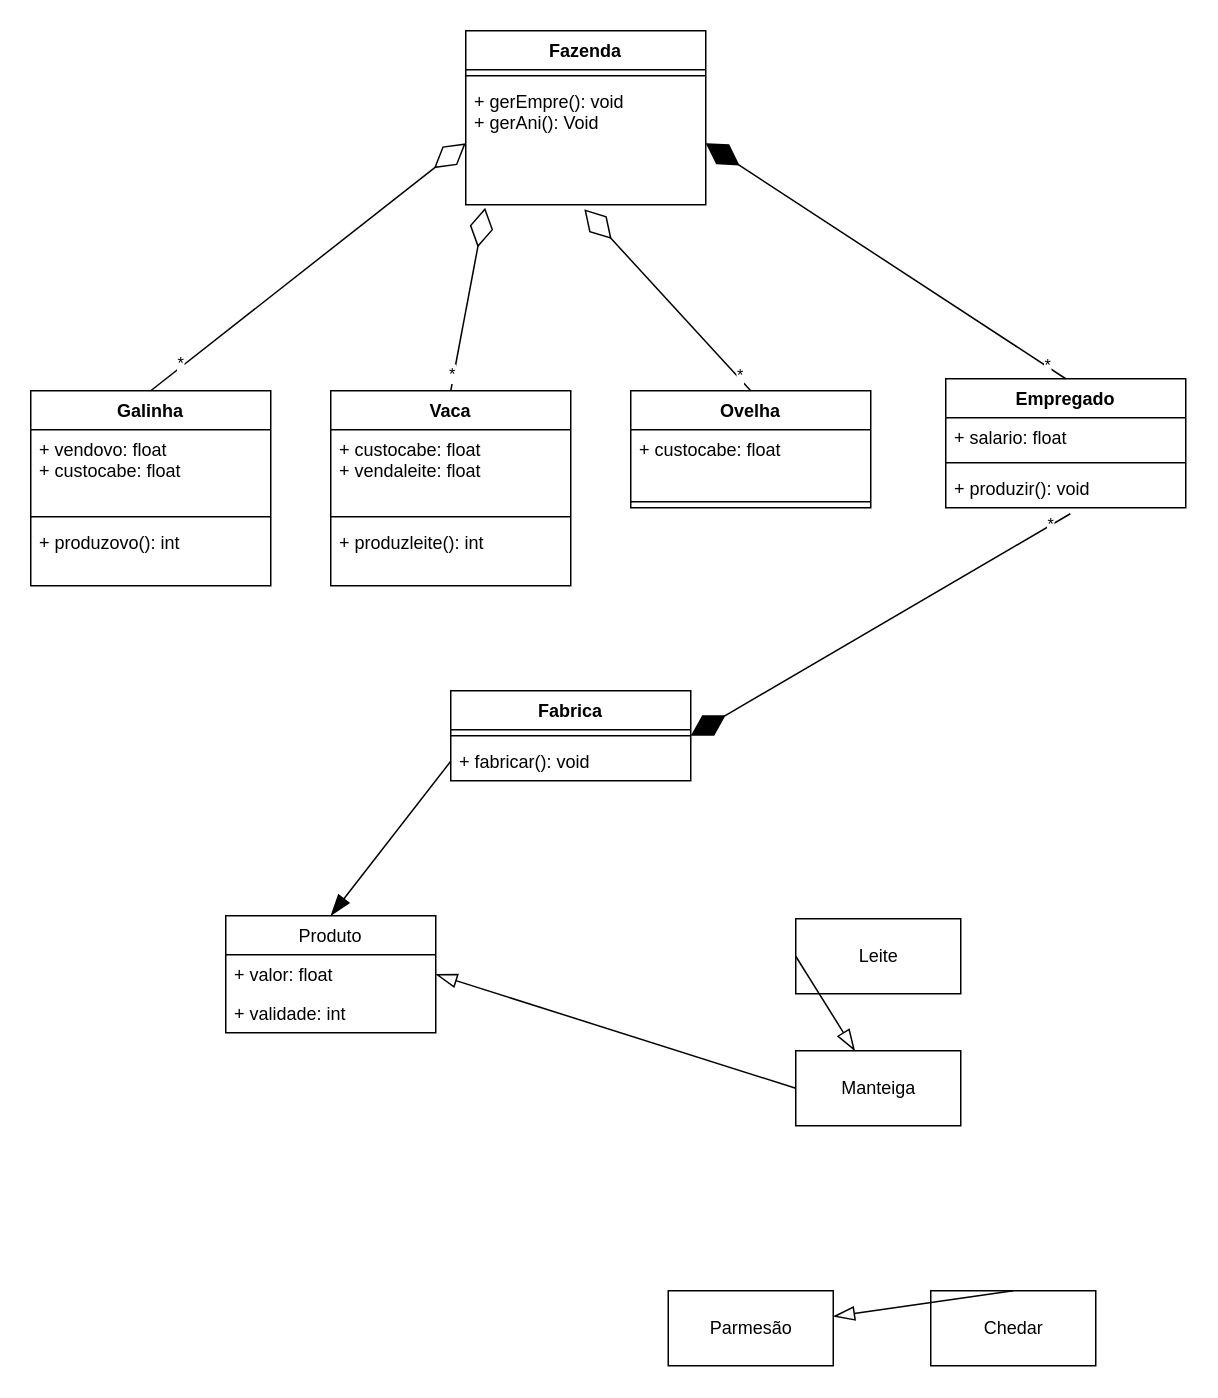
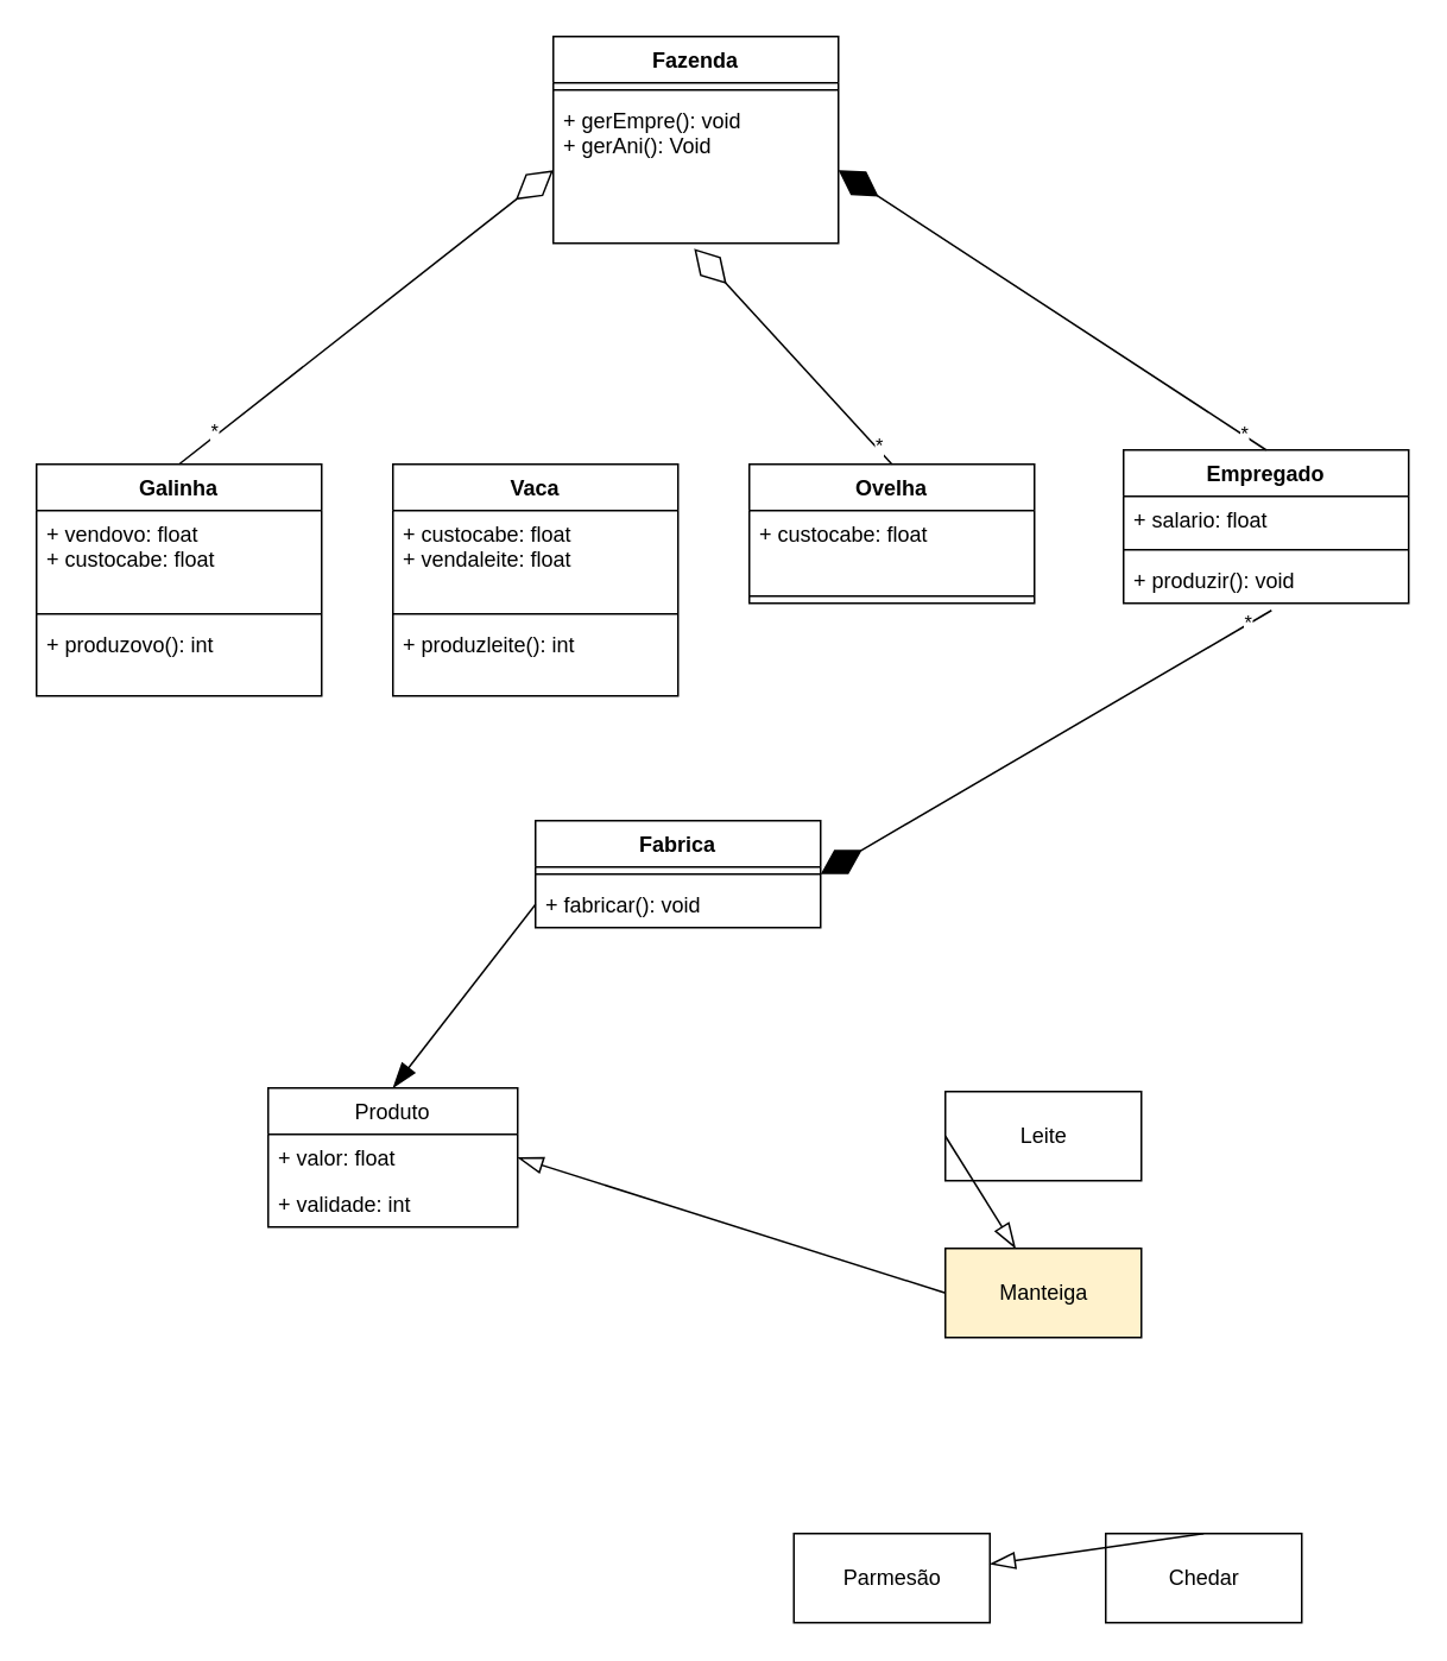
- <mxCell id="25" value="" style="endArrow=diamondThin;endFill=0;endSize=24;html=1;exitX=0.5;exitY=0;exitDx=0;exitDy=0;entryX=0.081;entryY=1.024;entryDx=0;entryDy=0;entryPerimeter=0;" edge="1" parent="1" source="2" target="22"><mxGeometry width="160" relative="1" as="geometry"><mxPoint x="280" y="200" as="sourcePoint" /><mxPoint x="440" y="200" as="targetPoint" /></mxGeometry></mxCell>
- <mxCell id="26" value="*" style="edgeLabel;html=1;align=center;verticalAlign=middle;resizable=0;points=[];" vertex="1" connectable="0" parent="25"><mxGeometry x="-0.826" y="2" relative="1" as="geometry"><mxPoint as="offset" /></mxGeometry></mxCell>
- <mxCell id="37" value="Manteiga" style="html=1;" vertex="1" parent="1"><mxGeometry x="530" y="700" width="110" height="50" as="geometry" /></mxCell>
+ <mxCell id="37" value="Manteiga" style="html=1;fillColor=#fff2cc;" vertex="1" parent="1"><mxGeometry x="530" y="700" width="110" height="50" as="geometry" /></mxCell>
